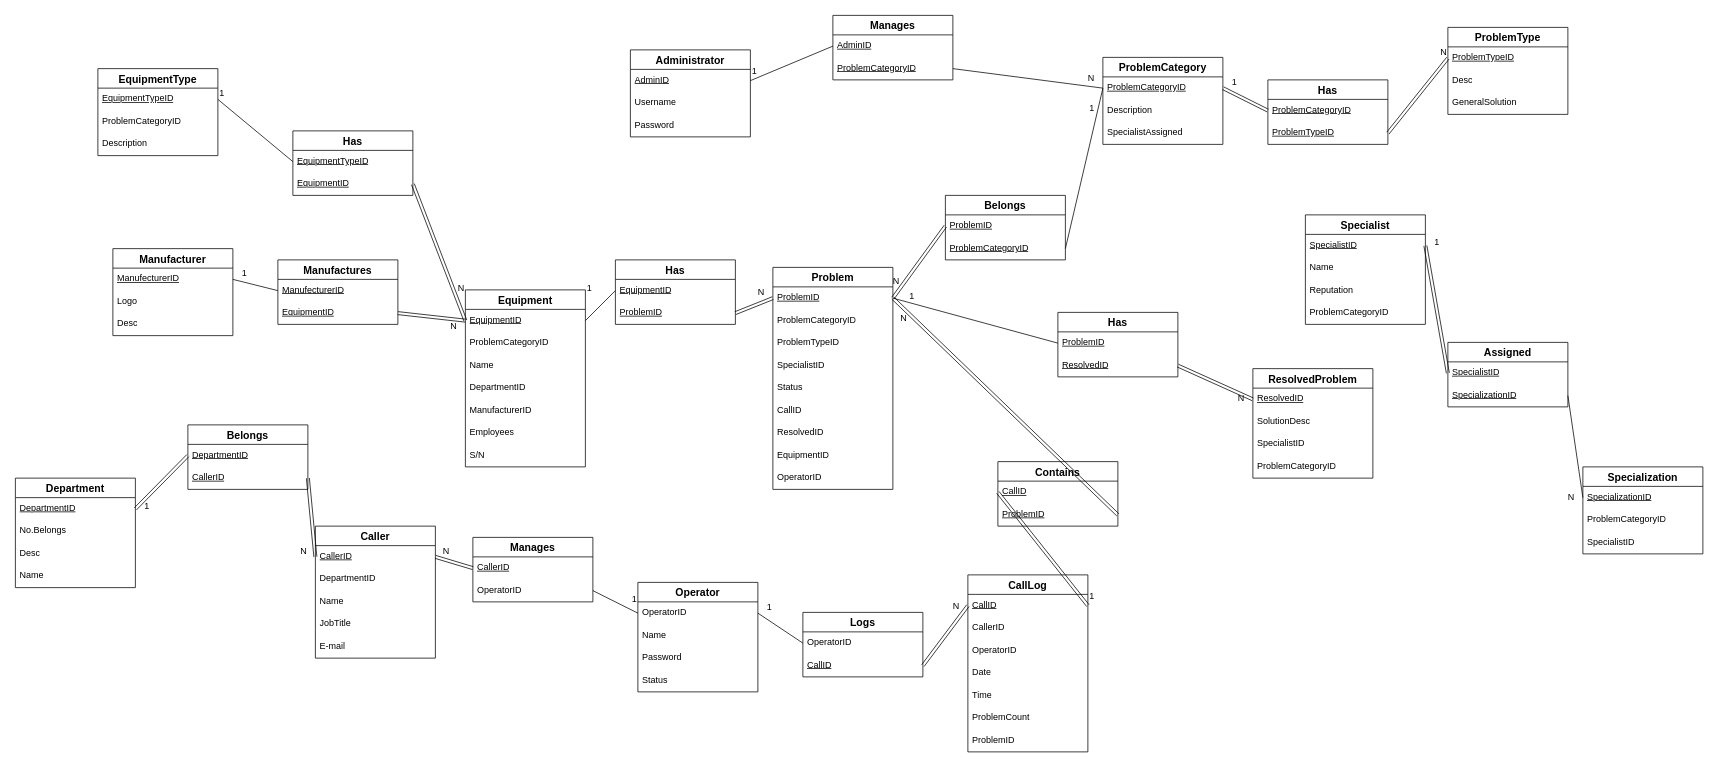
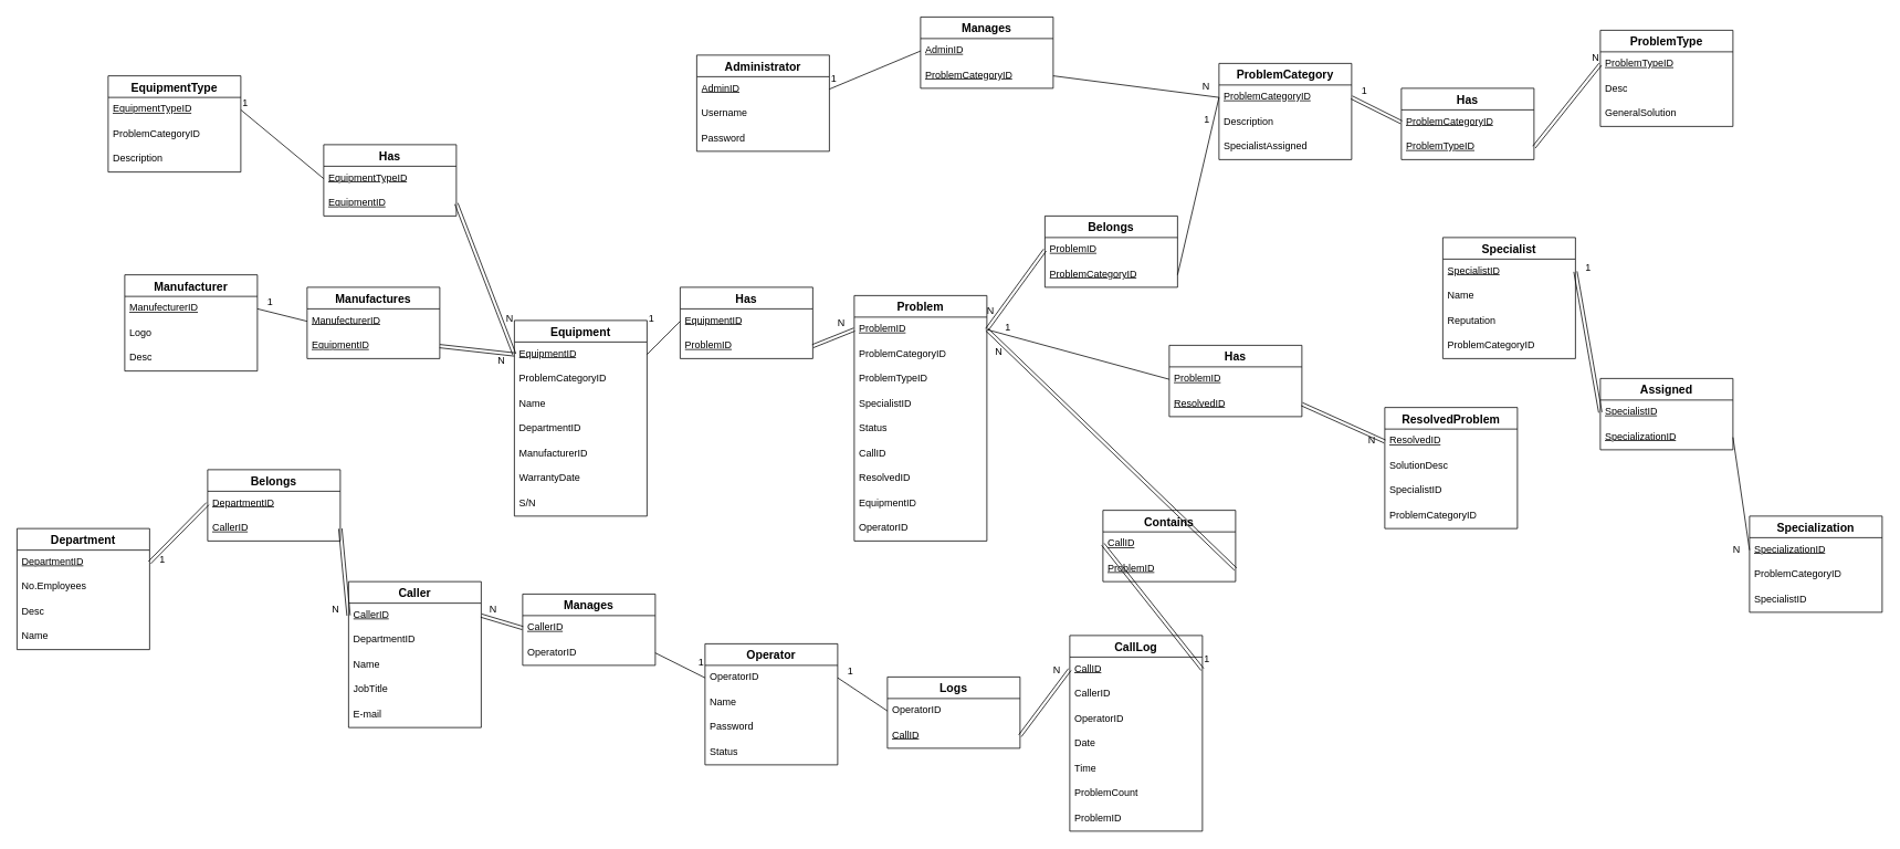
- <mxCell id="44" value="Employees" style="text;strokeColor=none;fillColor=none;spacingLeft=4;spacingRight=4;overflow=hidden;rotatable=0;points=[[0,0.5],[1,0.5]];portConstraint=eastwest;fontSize=12;whiteSpace=wrap;html=1;" parent="38" vertex="1"><mxGeometry y="176" width="160" height="30" as="geometry" /></mxCell>
+ <mxCell id="44" value="WarrantyDate" style="text;strokeColor=none;fillColor=none;spacingLeft=4;spacingRight=4;overflow=hidden;rotatable=0;points=[[0,0.5],[1,0.5]];portConstraint=eastwest;fontSize=12;whiteSpace=wrap;html=1;" parent="38" vertex="1"><mxGeometry y="176" width="160" height="30" as="geometry" /></mxCell>
- <mxCell id="16" value="No.Belongs" style="text;strokeColor=none;fillColor=none;spacingLeft=4;spacingRight=4;overflow=hidden;rotatable=0;points=[[0,0.5],[1,0.5]];portConstraint=eastwest;fontSize=12;whiteSpace=wrap;html=1;" parent="14" vertex="1"><mxGeometry y="56" width="160" height="30" as="geometry" /></mxCell>
+ <mxCell id="16" value="No.Employees" style="text;strokeColor=none;fillColor=none;spacingLeft=4;spacingRight=4;overflow=hidden;rotatable=0;points=[[0,0.5],[1,0.5]];portConstraint=eastwest;fontSize=12;whiteSpace=wrap;html=1;" parent="14" vertex="1"><mxGeometry y="56" width="160" height="30" as="geometry" /></mxCell>
